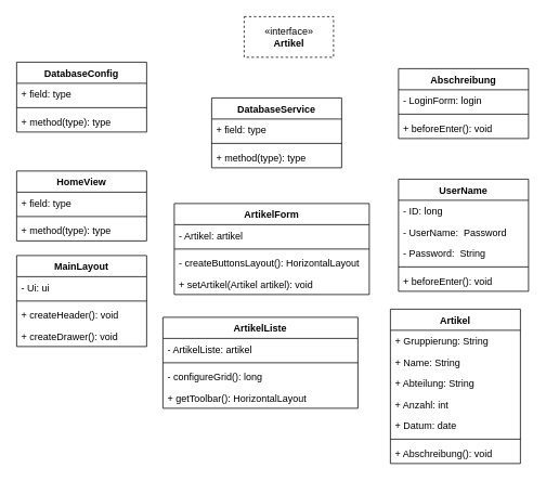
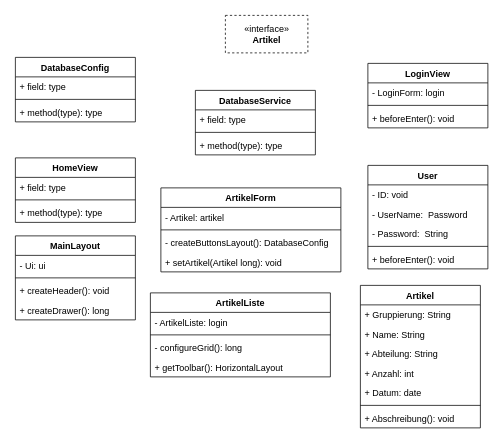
- <mxCell id="3" value="Abschreibung" style="swimlane;fontStyle=1;align=center;verticalAlign=top;childLayout=stackLayout;horizontal=1;startSize=26;horizontalStack=0;resizeParent=1;resizeParentMax=0;resizeLast=0;collapsible=1;marginBottom=0;" parent="1" vertex="1"><mxGeometry x="490" y="84" width="160" height="86" as="geometry" /></mxCell>
+ <mxCell id="3" value="LoginView" style="swimlane;fontStyle=1;align=center;verticalAlign=top;childLayout=stackLayout;horizontal=1;startSize=26;horizontalStack=0;resizeParent=1;resizeParentMax=0;resizeLast=0;collapsible=1;marginBottom=0;" parent="1" vertex="1"><mxGeometry x="490" y="84" width="160" height="86" as="geometry" /></mxCell>
- <mxCell id="42" value="UserName" style="swimlane;fontStyle=1;align=center;verticalAlign=top;childLayout=stackLayout;horizontal=1;startSize=26;horizontalStack=0;resizeParent=1;resizeParentMax=0;resizeLast=0;collapsible=1;marginBottom=0;" vertex="1" parent="1"><mxGeometry x="490" y="220" width="160" height="138" as="geometry" /></mxCell>
+ <mxCell id="42" value="User" style="swimlane;fontStyle=1;align=center;verticalAlign=top;childLayout=stackLayout;horizontal=1;startSize=26;horizontalStack=0;resizeParent=1;resizeParentMax=0;resizeLast=0;collapsible=1;marginBottom=0;" vertex="1" parent="1"><mxGeometry x="490" y="220" width="160" height="138" as="geometry" /></mxCell>
- <mxCell id="43" value="- ID: long" style="text;strokeColor=none;fillColor=none;align=left;verticalAlign=top;spacingLeft=4;spacingRight=4;overflow=hidden;rotatable=0;points=[[0,0.5],[1,0.5]];portConstraint=eastwest;" vertex="1" parent="42"><mxGeometry y="26" width="160" height="26" as="geometry" /></mxCell>
+ <mxCell id="43" value="- ID: void" style="text;strokeColor=none;fillColor=none;align=left;verticalAlign=top;spacingLeft=4;spacingRight=4;overflow=hidden;rotatable=0;points=[[0,0.5],[1,0.5]];portConstraint=eastwest;" vertex="1" parent="42"><mxGeometry y="26" width="160" height="26" as="geometry" /></mxCell>
- <mxCell id="35" value="- createButtonsLayout(): HorizontalLayout" style="text;strokeColor=none;fillColor=none;align=left;verticalAlign=top;spacingLeft=4;spacingRight=4;overflow=hidden;rotatable=0;points=[[0,0.5],[1,0.5]];portConstraint=eastwest;" parent="32" vertex="1"><mxGeometry y="60" width="240" height="26" as="geometry" /></mxCell>
+ <mxCell id="35" value="- createButtonsLayout(): DatabaseConfig" style="text;strokeColor=none;fillColor=none;align=left;verticalAlign=top;spacingLeft=4;spacingRight=4;overflow=hidden;rotatable=0;points=[[0,0.5],[1,0.5]];portConstraint=eastwest;" parent="32" vertex="1"><mxGeometry y="60" width="240" height="26" as="geometry" /></mxCell>
- <mxCell id="36" value="+ setArtikel(Artikel artikel): void" style="text;strokeColor=none;fillColor=none;align=left;verticalAlign=top;spacingLeft=4;spacingRight=4;overflow=hidden;rotatable=0;points=[[0,0.5],[1,0.5]];portConstraint=eastwest;" parent="32" vertex="1"><mxGeometry y="86" width="240" height="26" as="geometry" /></mxCell>
+ <mxCell id="36" value="+ setArtikel(Artikel long): void" style="text;strokeColor=none;fillColor=none;align=left;verticalAlign=top;spacingLeft=4;spacingRight=4;overflow=hidden;rotatable=0;points=[[0,0.5],[1,0.5]];portConstraint=eastwest;" parent="32" vertex="1"><mxGeometry y="86" width="240" height="26" as="geometry" /></mxCell>
- <mxCell id="23" value="+ createDrawer(): void" style="text;strokeColor=none;fillColor=none;align=left;verticalAlign=top;spacingLeft=4;spacingRight=4;overflow=hidden;rotatable=0;points=[[0,0.5],[1,0.5]];portConstraint=eastwest;" parent="19" vertex="1"><mxGeometry y="86" width="160" height="26" as="geometry" /></mxCell>
+ <mxCell id="23" value="+ createDrawer(): long" style="text;strokeColor=none;fillColor=none;align=left;verticalAlign=top;spacingLeft=4;spacingRight=4;overflow=hidden;rotatable=0;points=[[0,0.5],[1,0.5]];portConstraint=eastwest;" parent="19" vertex="1"><mxGeometry y="86" width="160" height="26" as="geometry" /></mxCell>
- <mxCell id="38" value="- ArtikelListe: artikel" style="text;strokeColor=none;fillColor=none;align=left;verticalAlign=top;spacingLeft=4;spacingRight=4;overflow=hidden;rotatable=0;points=[[0,0.5],[1,0.5]];portConstraint=eastwest;" vertex="1" parent="37"><mxGeometry y="26" width="240" height="26" as="geometry" /></mxCell>
+ <mxCell id="38" value="- ArtikelListe: login" style="text;strokeColor=none;fillColor=none;align=left;verticalAlign=top;spacingLeft=4;spacingRight=4;overflow=hidden;rotatable=0;points=[[0,0.5],[1,0.5]];portConstraint=eastwest;" vertex="1" parent="37"><mxGeometry y="26" width="240" height="26" as="geometry" /></mxCell>
